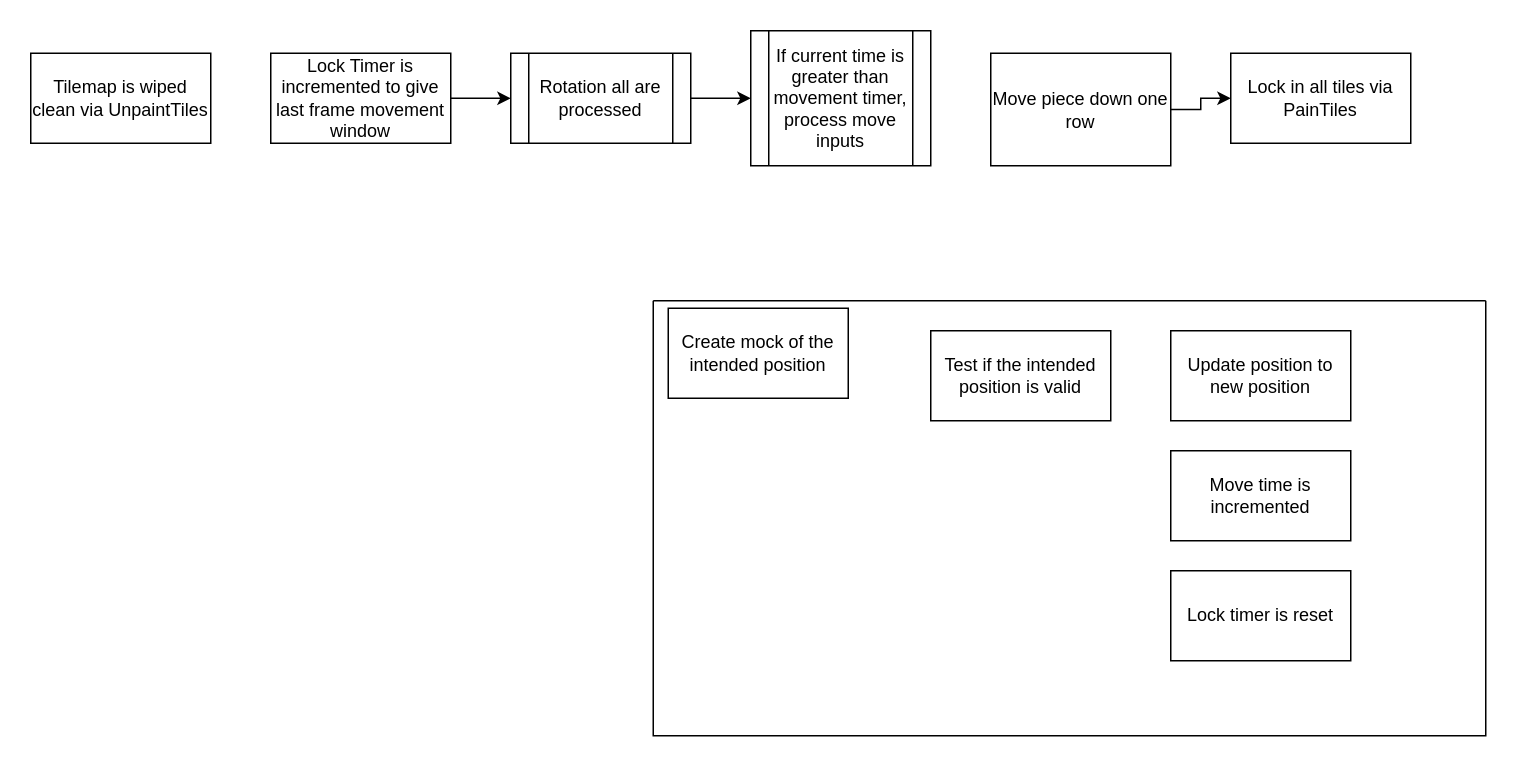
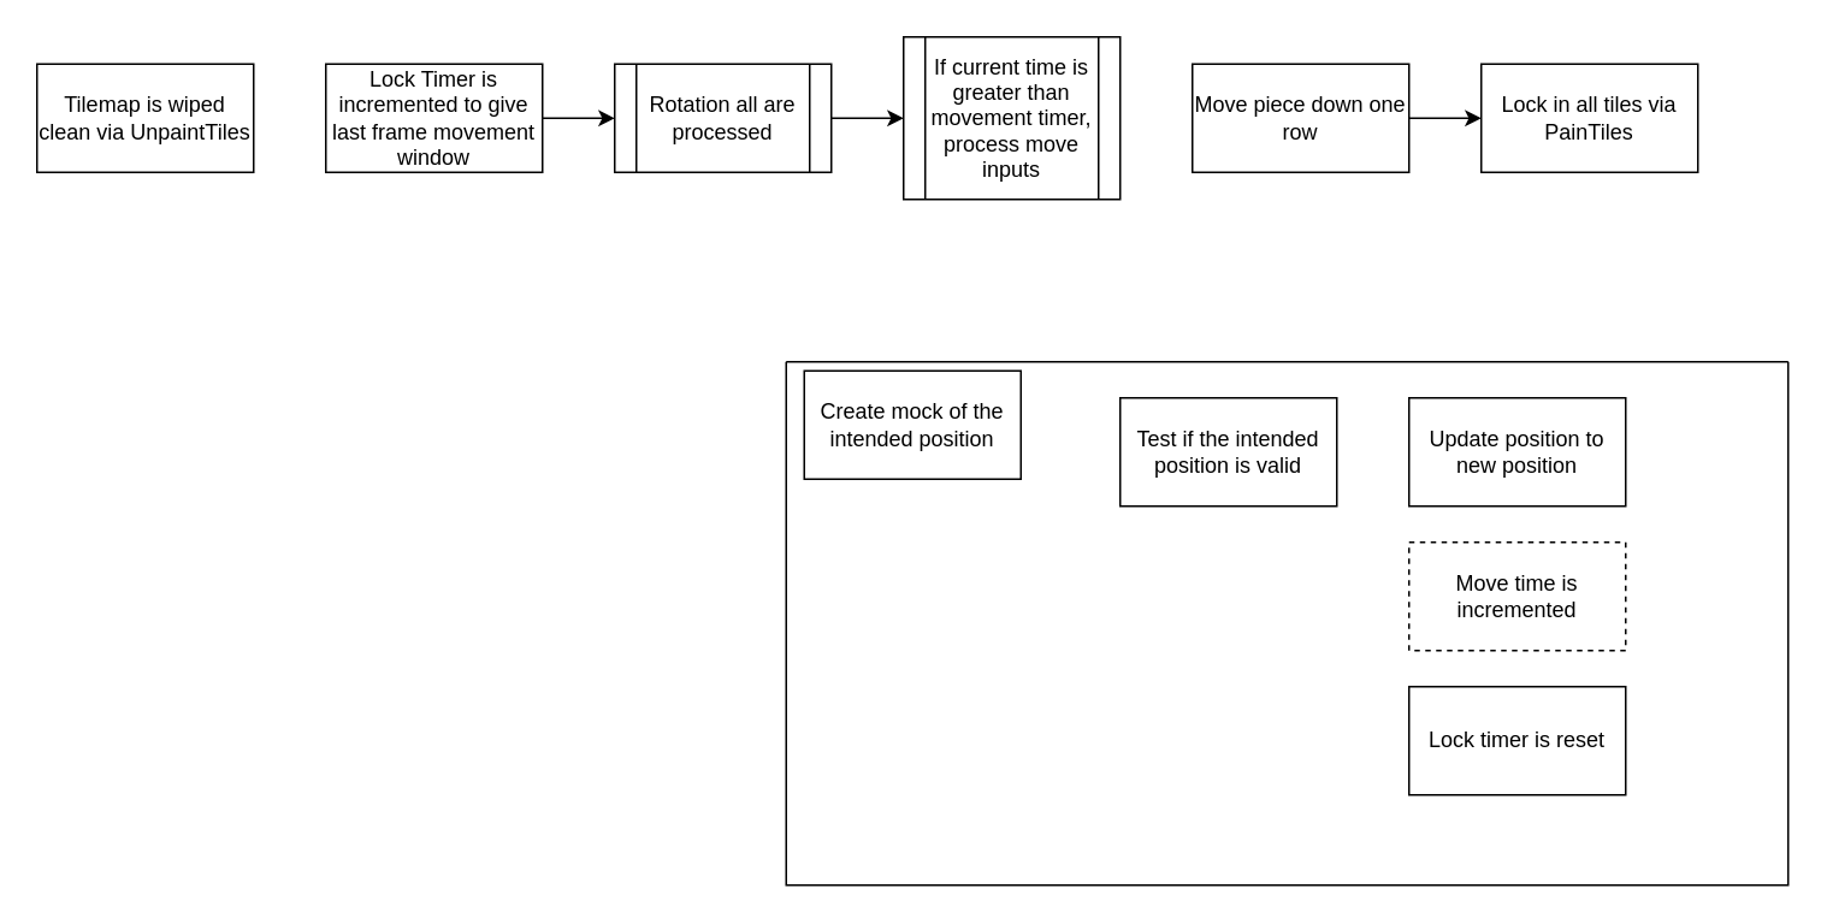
- <mxCell id="9" value="Move piece down one row" style="rounded=0;whiteSpace=wrap;html=1;" parent="1" vertex="1"><mxGeometry x="660" y="35" width="120" height="75" as="geometry" /></mxCell>
+ <mxCell id="9" value="Move piece down one row" style="rounded=0;whiteSpace=wrap;html=1;" parent="1" vertex="1"><mxGeometry x="660" y="35" width="120" height="60" as="geometry" /></mxCell>
- <mxCell id="15" value="Move time is incremented" style="rounded=0;whiteSpace=wrap;html=1;" parent="11" vertex="1"><mxGeometry x="345" y="100" width="120" height="60" as="geometry" /></mxCell>
+ <mxCell id="15" value="Move time is incremented" style="rounded=0;whiteSpace=wrap;html=1;dashed=1;" parent="11" vertex="1"><mxGeometry x="345" y="100" width="120" height="60" as="geometry" /></mxCell>
